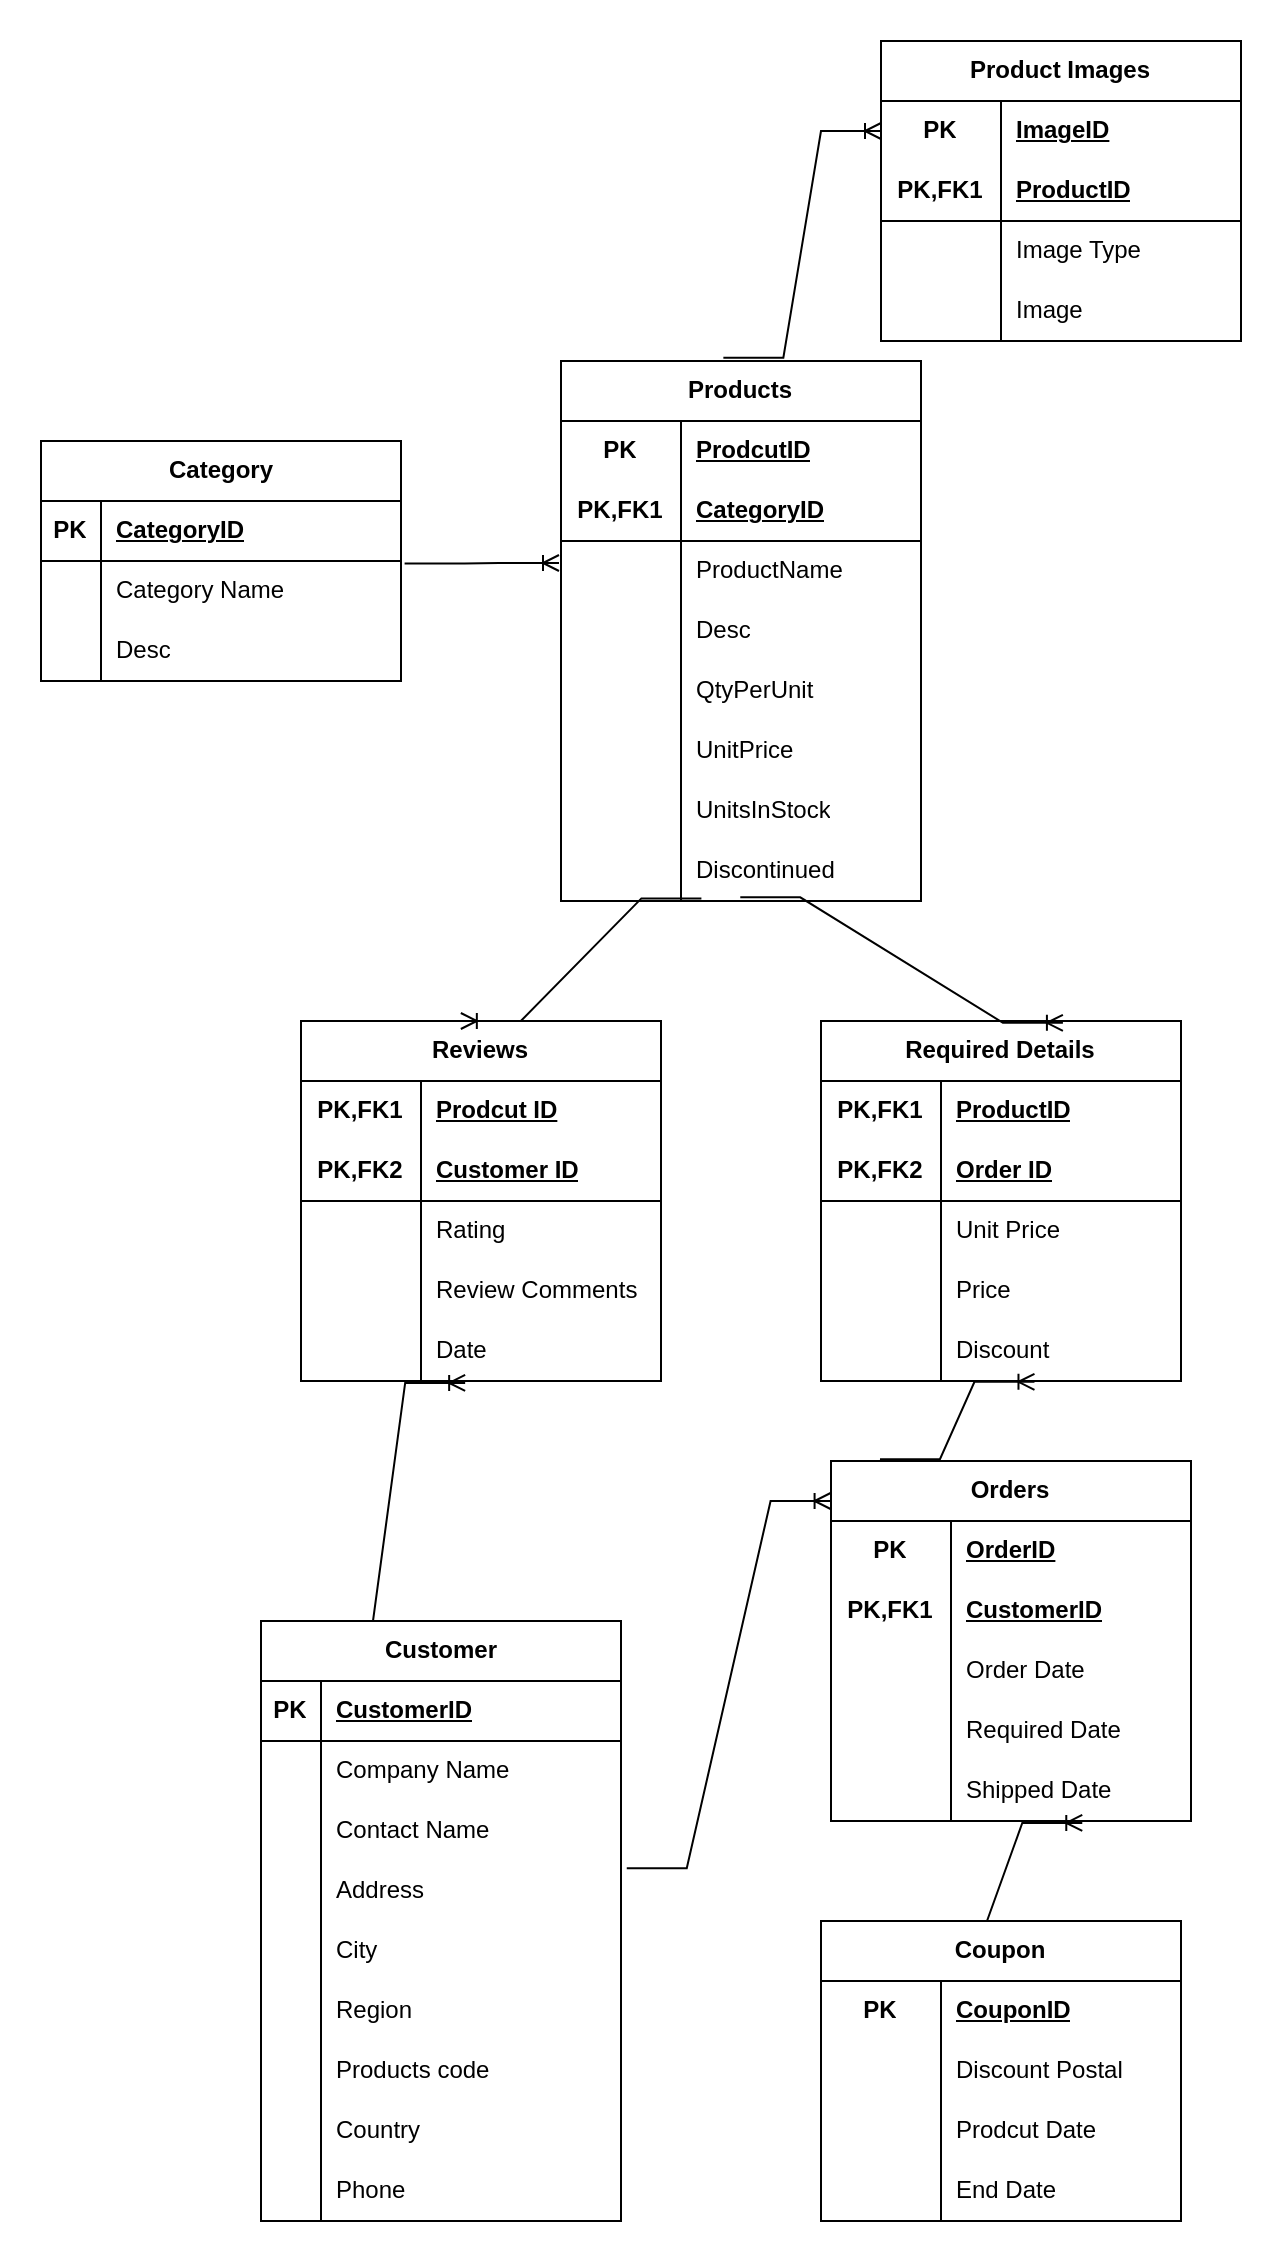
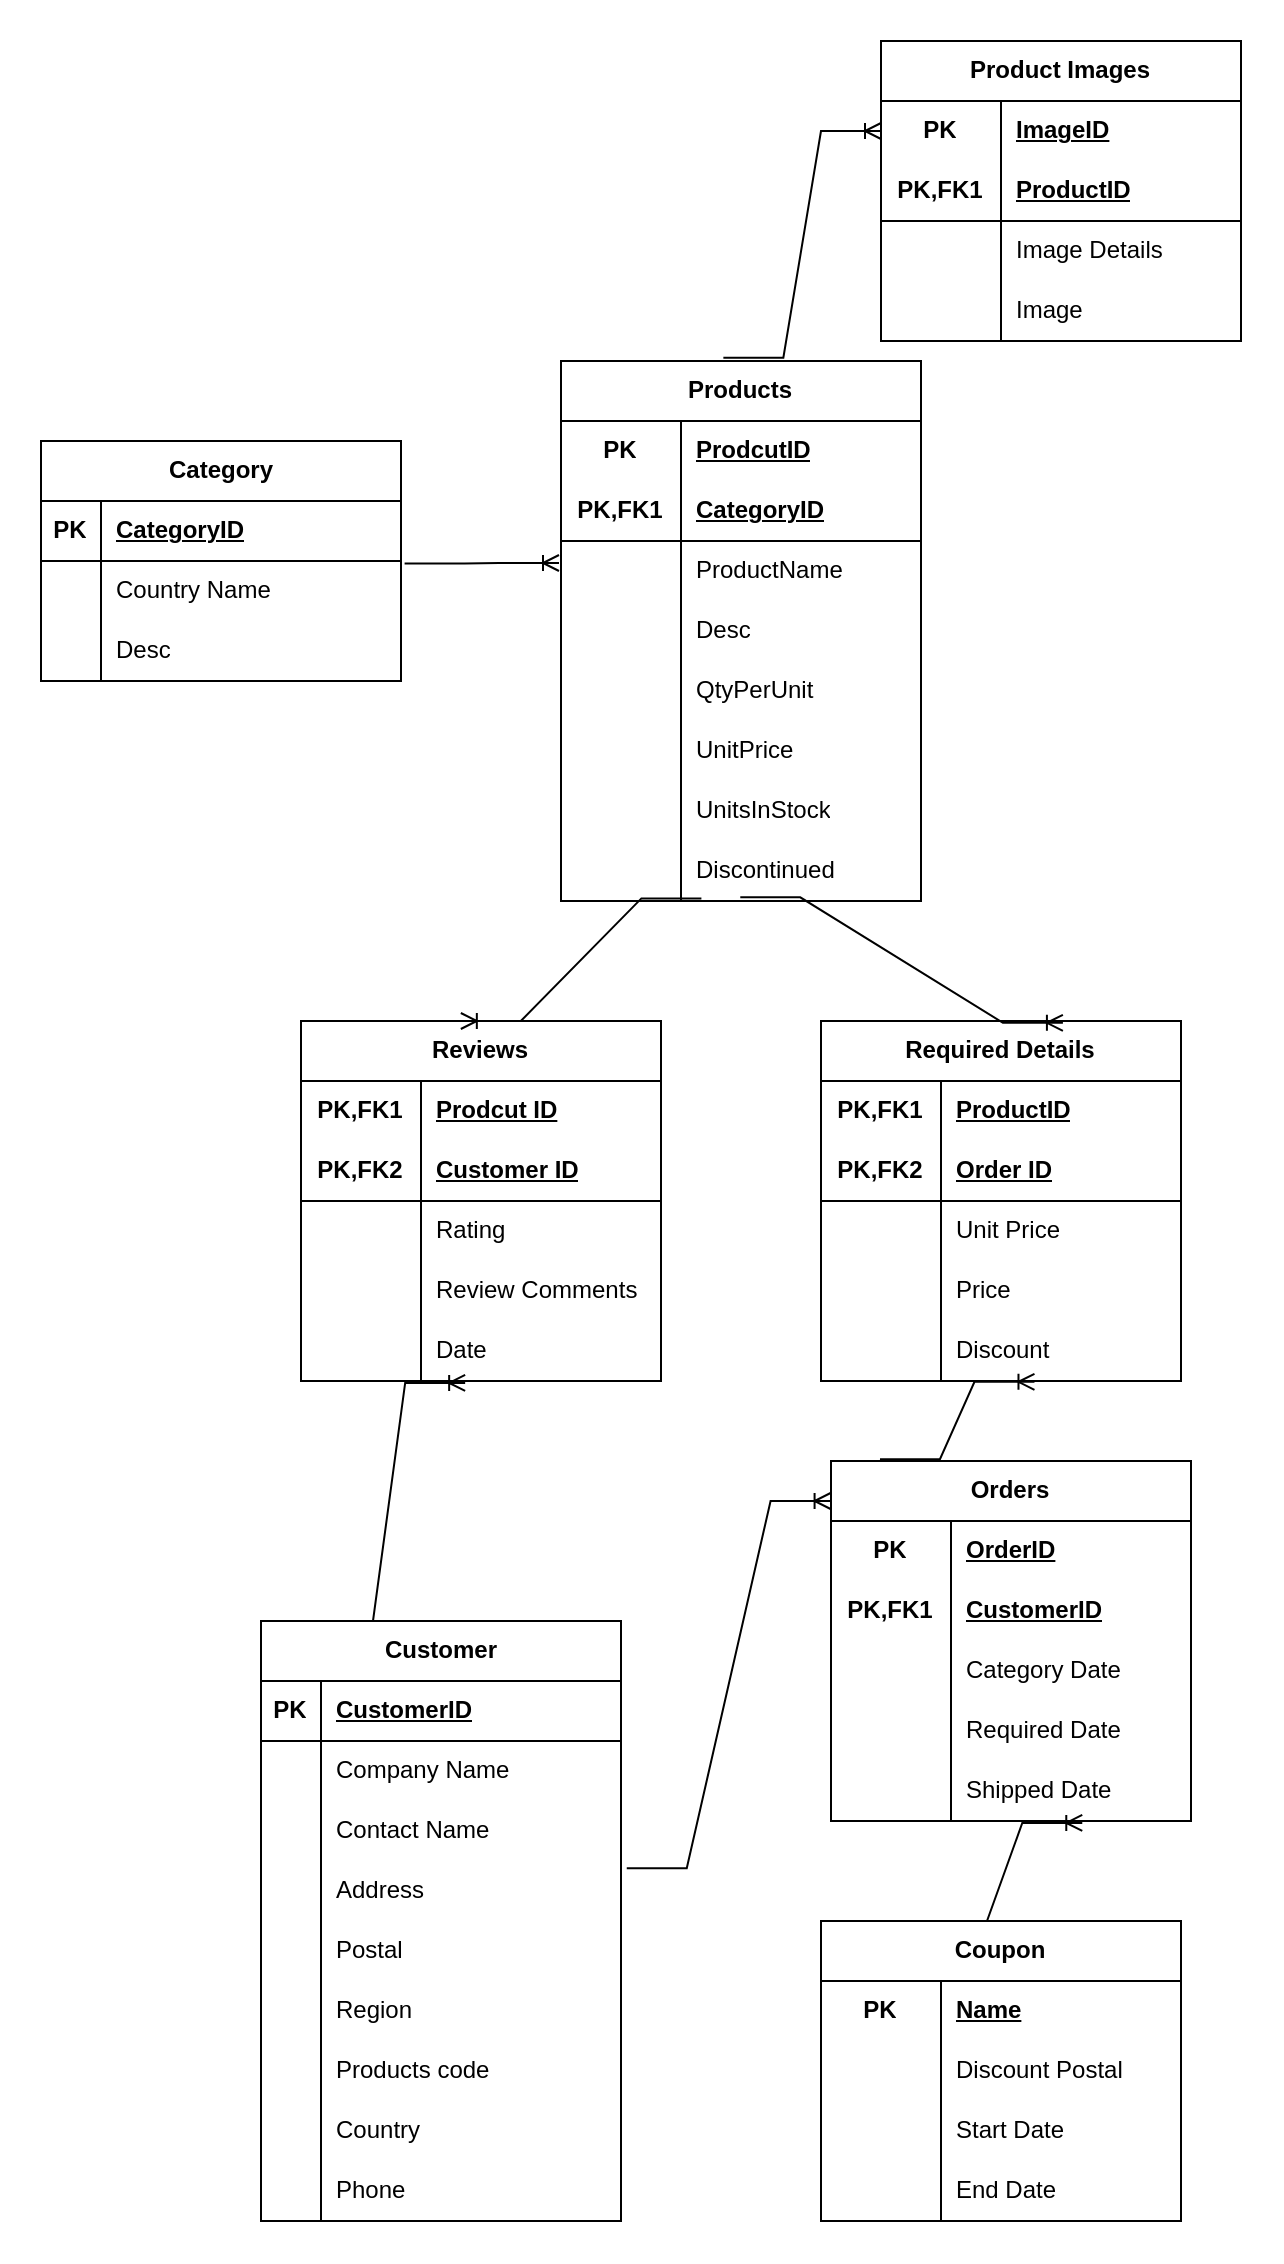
- <mxCell id="69" value="Image Type" style="shape=partialRectangle;connectable=0;fillColor=none;top=0;left=0;bottom=0;right=0;align=left;spacingLeft=6;overflow=hidden;html=1;whiteSpace=wrap;" vertex="1" parent="67"><mxGeometry x="60" width="120" height="30" as="geometry"><mxRectangle width="120" height="30" as="alternateBounds" /></mxGeometry></mxCell>
+ <mxCell id="69" value="Image Details" style="shape=partialRectangle;connectable=0;fillColor=none;top=0;left=0;bottom=0;right=0;align=left;spacingLeft=6;overflow=hidden;html=1;whiteSpace=wrap;" vertex="1" parent="67"><mxGeometry x="60" width="120" height="30" as="geometry"><mxRectangle width="120" height="30" as="alternateBounds" /></mxGeometry></mxCell>
- <mxCell id="8" value="Category Name" style="shape=partialRectangle;connectable=0;fillColor=none;top=0;left=0;bottom=0;right=0;align=left;spacingLeft=6;overflow=hidden;whiteSpace=wrap;html=1;" vertex="1" parent="6"><mxGeometry x="30" width="150" height="30" as="geometry"><mxRectangle width="150" height="30" as="alternateBounds" /></mxGeometry></mxCell>
+ <mxCell id="8" value="Country Name" style="shape=partialRectangle;connectable=0;fillColor=none;top=0;left=0;bottom=0;right=0;align=left;spacingLeft=6;overflow=hidden;whiteSpace=wrap;html=1;" vertex="1" parent="6"><mxGeometry x="30" width="150" height="30" as="geometry"><mxRectangle width="150" height="30" as="alternateBounds" /></mxGeometry></mxCell>
- <mxCell id="53" value="Order Date" style="shape=partialRectangle;connectable=0;fillColor=none;top=0;left=0;bottom=0;right=0;align=left;spacingLeft=6;overflow=hidden;html=1;whiteSpace=wrap;" vertex="1" parent="51"><mxGeometry x="60" width="120" height="30" as="geometry"><mxRectangle width="120" height="30" as="alternateBounds" /></mxGeometry></mxCell>
+ <mxCell id="53" value="Category Date" style="shape=partialRectangle;connectable=0;fillColor=none;top=0;left=0;bottom=0;right=0;align=left;spacingLeft=6;overflow=hidden;html=1;whiteSpace=wrap;" vertex="1" parent="51"><mxGeometry x="60" width="120" height="30" as="geometry"><mxRectangle width="120" height="30" as="alternateBounds" /></mxGeometry></mxCell>
- <mxCell id="103" value="City" style="shape=partialRectangle;connectable=0;fillColor=none;top=0;left=0;bottom=0;right=0;align=left;spacingLeft=6;overflow=hidden;whiteSpace=wrap;html=1;" vertex="1" parent="101"><mxGeometry x="30" width="150" height="30" as="geometry"><mxRectangle width="150" height="30" as="alternateBounds" /></mxGeometry></mxCell>
+ <mxCell id="103" value="Postal" style="shape=partialRectangle;connectable=0;fillColor=none;top=0;left=0;bottom=0;right=0;align=left;spacingLeft=6;overflow=hidden;whiteSpace=wrap;html=1;" vertex="1" parent="101"><mxGeometry x="30" width="150" height="30" as="geometry"><mxRectangle width="150" height="30" as="alternateBounds" /></mxGeometry></mxCell>
- <mxCell id="76" value="CouponID" style="shape=partialRectangle;connectable=0;fillColor=none;top=0;left=0;bottom=0;right=0;align=left;spacingLeft=6;fontStyle=5;overflow=hidden;html=1;whiteSpace=wrap;" vertex="1" parent="74"><mxGeometry x="60" width="120" height="30" as="geometry"><mxRectangle width="120" height="30" as="alternateBounds" /></mxGeometry></mxCell>
+ <mxCell id="76" value="Name" style="shape=partialRectangle;connectable=0;fillColor=none;top=0;left=0;bottom=0;right=0;align=left;spacingLeft=6;fontStyle=5;overflow=hidden;html=1;whiteSpace=wrap;" vertex="1" parent="74"><mxGeometry x="60" width="120" height="30" as="geometry"><mxRectangle width="120" height="30" as="alternateBounds" /></mxGeometry></mxCell>
- <mxCell id="82" value="Prodcut Date" style="shape=partialRectangle;connectable=0;fillColor=none;top=0;left=0;bottom=0;right=0;align=left;spacingLeft=6;overflow=hidden;html=1;whiteSpace=wrap;" vertex="1" parent="80"><mxGeometry x="60" width="120" height="30" as="geometry"><mxRectangle width="120" height="30" as="alternateBounds" /></mxGeometry></mxCell>
+ <mxCell id="82" value="Start Date" style="shape=partialRectangle;connectable=0;fillColor=none;top=0;left=0;bottom=0;right=0;align=left;spacingLeft=6;overflow=hidden;html=1;whiteSpace=wrap;" vertex="1" parent="80"><mxGeometry x="60" width="120" height="30" as="geometry"><mxRectangle width="120" height="30" as="alternateBounds" /></mxGeometry></mxCell>
